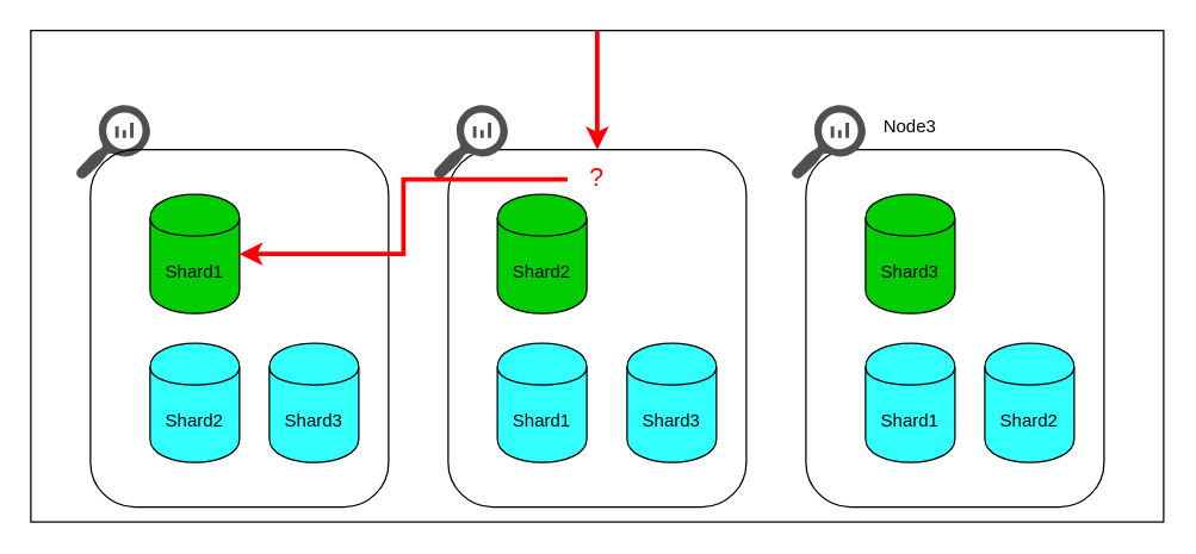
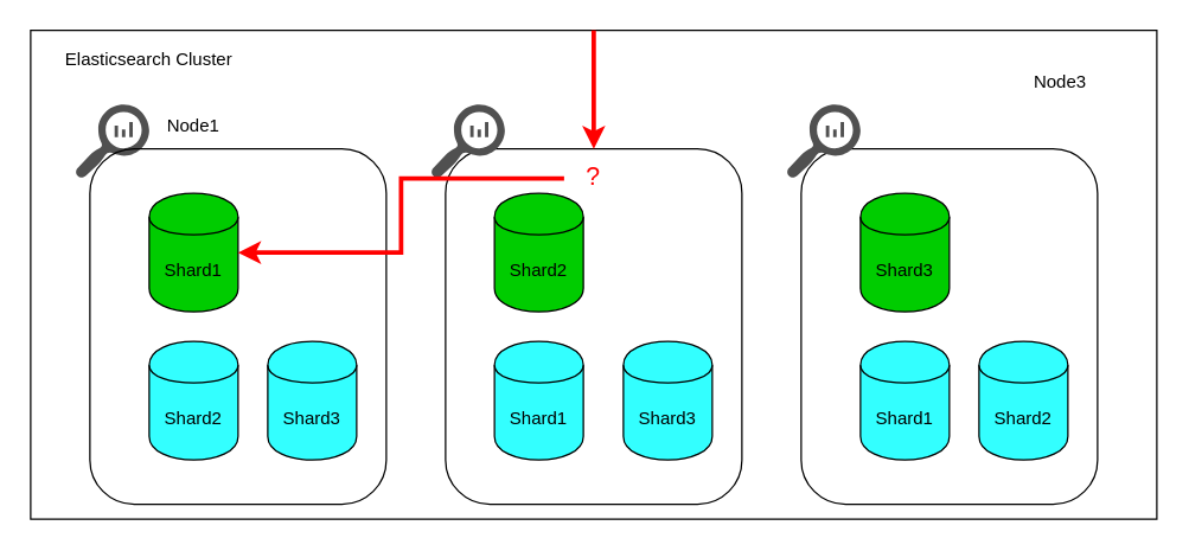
+ <mxCell id="18" value="Elasticsearch Cluster" style="text;html=1;strokeColor=none;fillColor=none;align=center;verticalAlign=middle;whiteSpace=wrap;rounded=0;" parent="1" vertex="1"><mxGeometry x="40" y="30" width="120" height="20" as="geometry" /></mxCell>
+ <mxCell id="19" value="Node1" style="text;html=1;strokeColor=none;fillColor=none;align=center;verticalAlign=middle;whiteSpace=wrap;rounded=0;" parent="1" vertex="1"><mxGeometry x="110" y="75" width="40" height="20" as="geometry" /></mxCell>
- <mxCell id="20" value="Node3" style="text;html=1;strokeColor=none;fillColor=none;align=center;verticalAlign=middle;whiteSpace=wrap;rounded=0;" parent="1" vertex="1"><mxGeometry x="590" y="75" width="40" height="20" as="geometry" /></mxCell>
+ <mxCell id="20" value="Node3" style="text;html=1;strokeColor=none;fillColor=none;align=center;verticalAlign=middle;whiteSpace=wrap;rounded=0;" parent="1" vertex="1"><mxGeometry x="695" y="45" width="40" height="20" as="geometry" /></mxCell>
